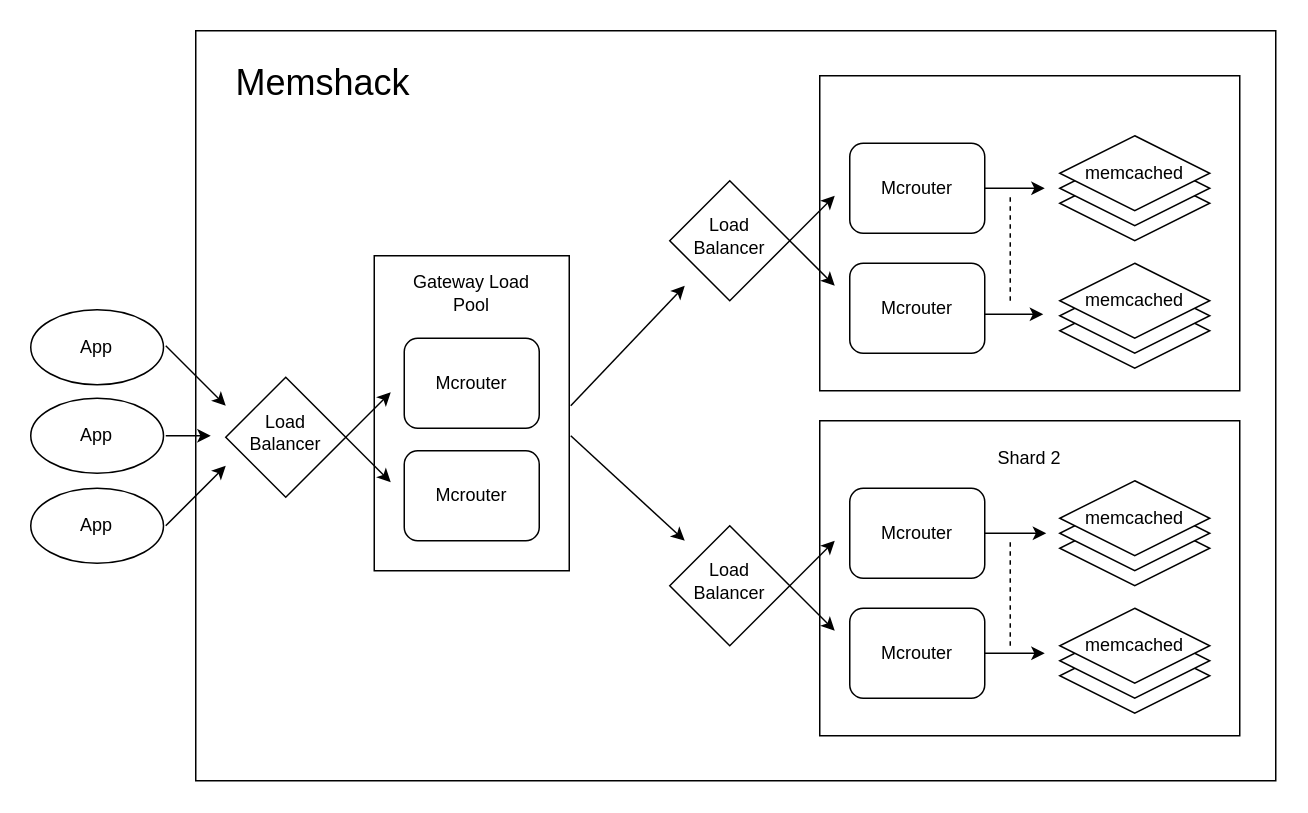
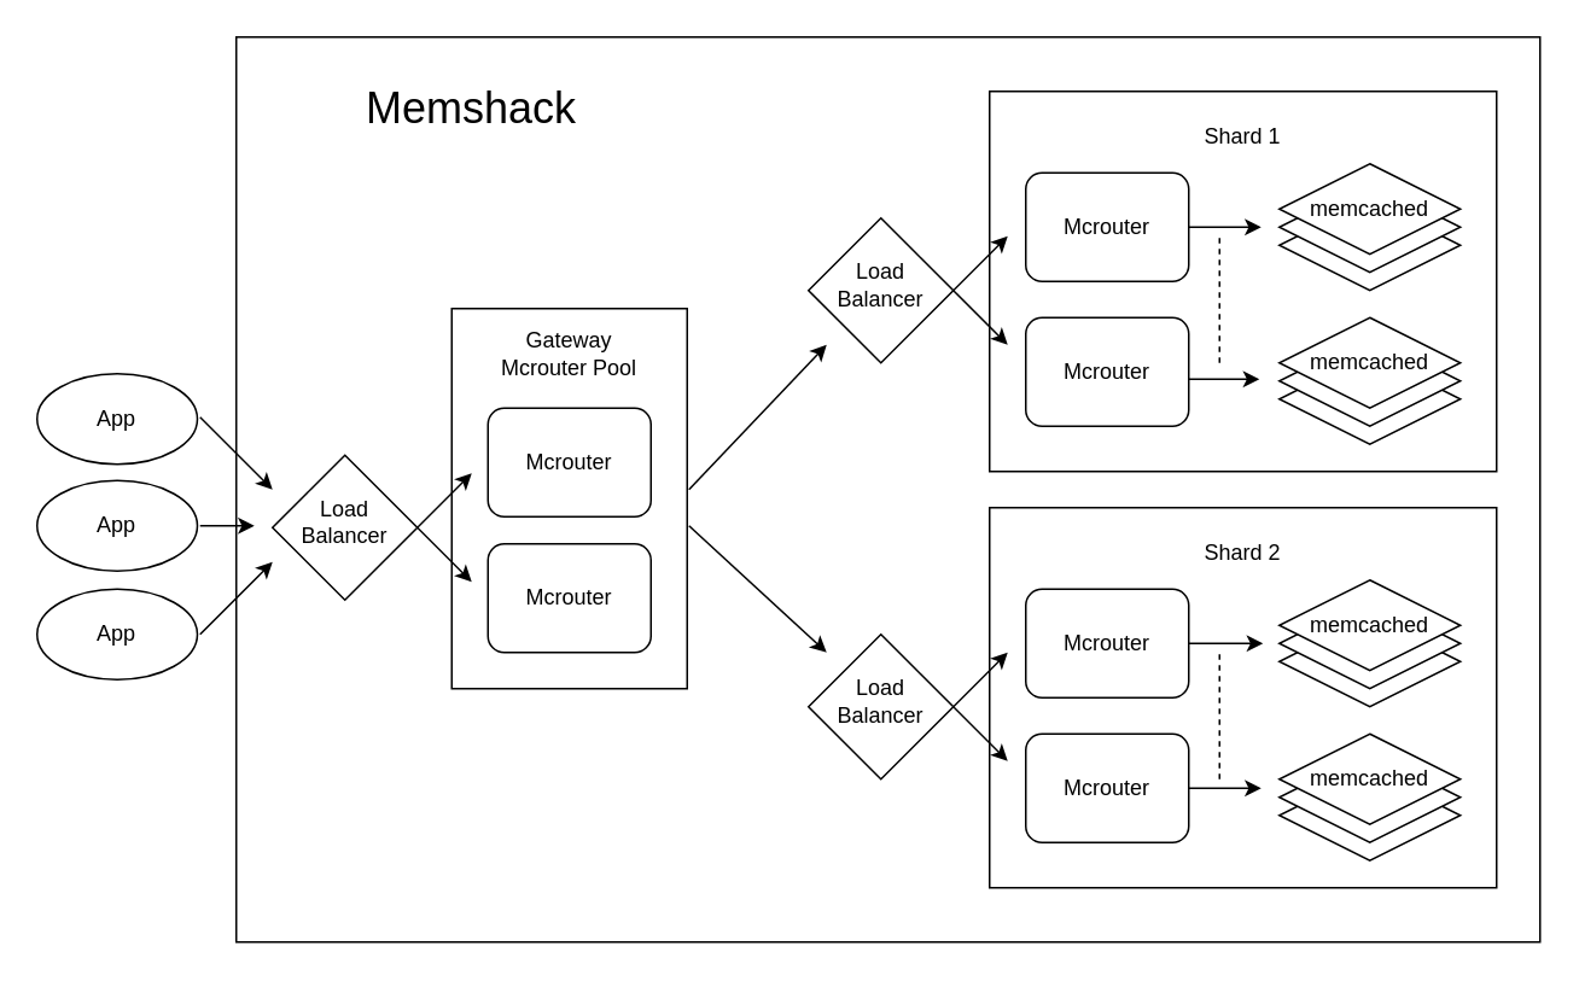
- <mxCell id="66" value="&lt;font style=&quot;font-size: 24px;&quot;&gt;Memshack&lt;/font&gt;" style="text;html=1;strokeColor=none;fillColor=none;align=center;verticalAlign=middle;whiteSpace=wrap;rounded=0;" vertex="1" parent="1"><mxGeometry x="140" y="40" width="150" height="30" as="geometry" /></mxCell>
+ <mxCell id="66" value="&lt;font style=&quot;font-size: 24px;&quot;&gt;Memshack&lt;/font&gt;" style="text;html=1;strokeColor=none;fillColor=none;align=center;verticalAlign=middle;whiteSpace=wrap;rounded=0;" vertex="1" parent="1"><mxGeometry x="185" y="45" width="150" height="30" as="geometry" /></mxCell>
+ <mxCell id="37" value="Shard 1" style="text;html=1;strokeColor=none;fillColor=none;align=center;verticalAlign=middle;whiteSpace=wrap;rounded=0;" vertex="1" parent="1"><mxGeometry x="656" y="60" width="60" height="30" as="geometry" /></mxCell>
- <mxCell id="40" value="Gateway Load Pool" style="text;html=1;strokeColor=none;fillColor=none;align=center;verticalAlign=middle;whiteSpace=wrap;rounded=0;" vertex="1" parent="1"><mxGeometry x="269" y="180" width="90" height="30" as="geometry" /></mxCell>
+ <mxCell id="40" value="Gateway Mcrouter Pool" style="text;html=1;strokeColor=none;fillColor=none;align=center;verticalAlign=middle;whiteSpace=wrap;rounded=0;" vertex="1" parent="1"><mxGeometry x="269" y="180" width="90" height="30" as="geometry" /></mxCell>
